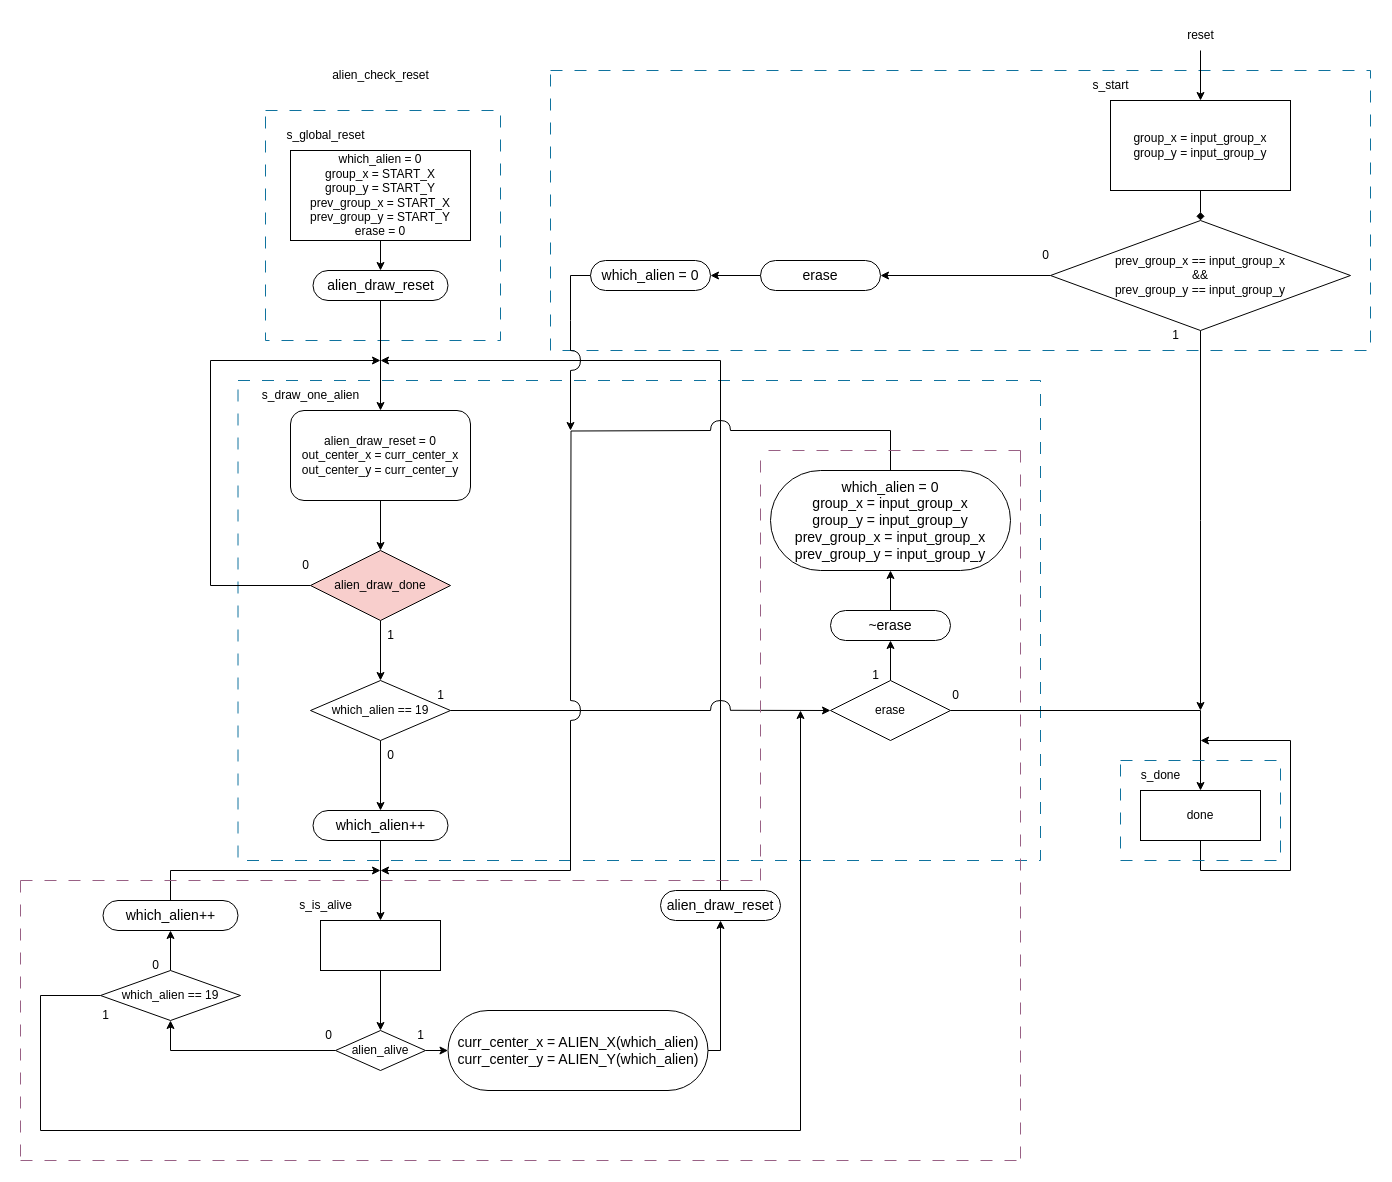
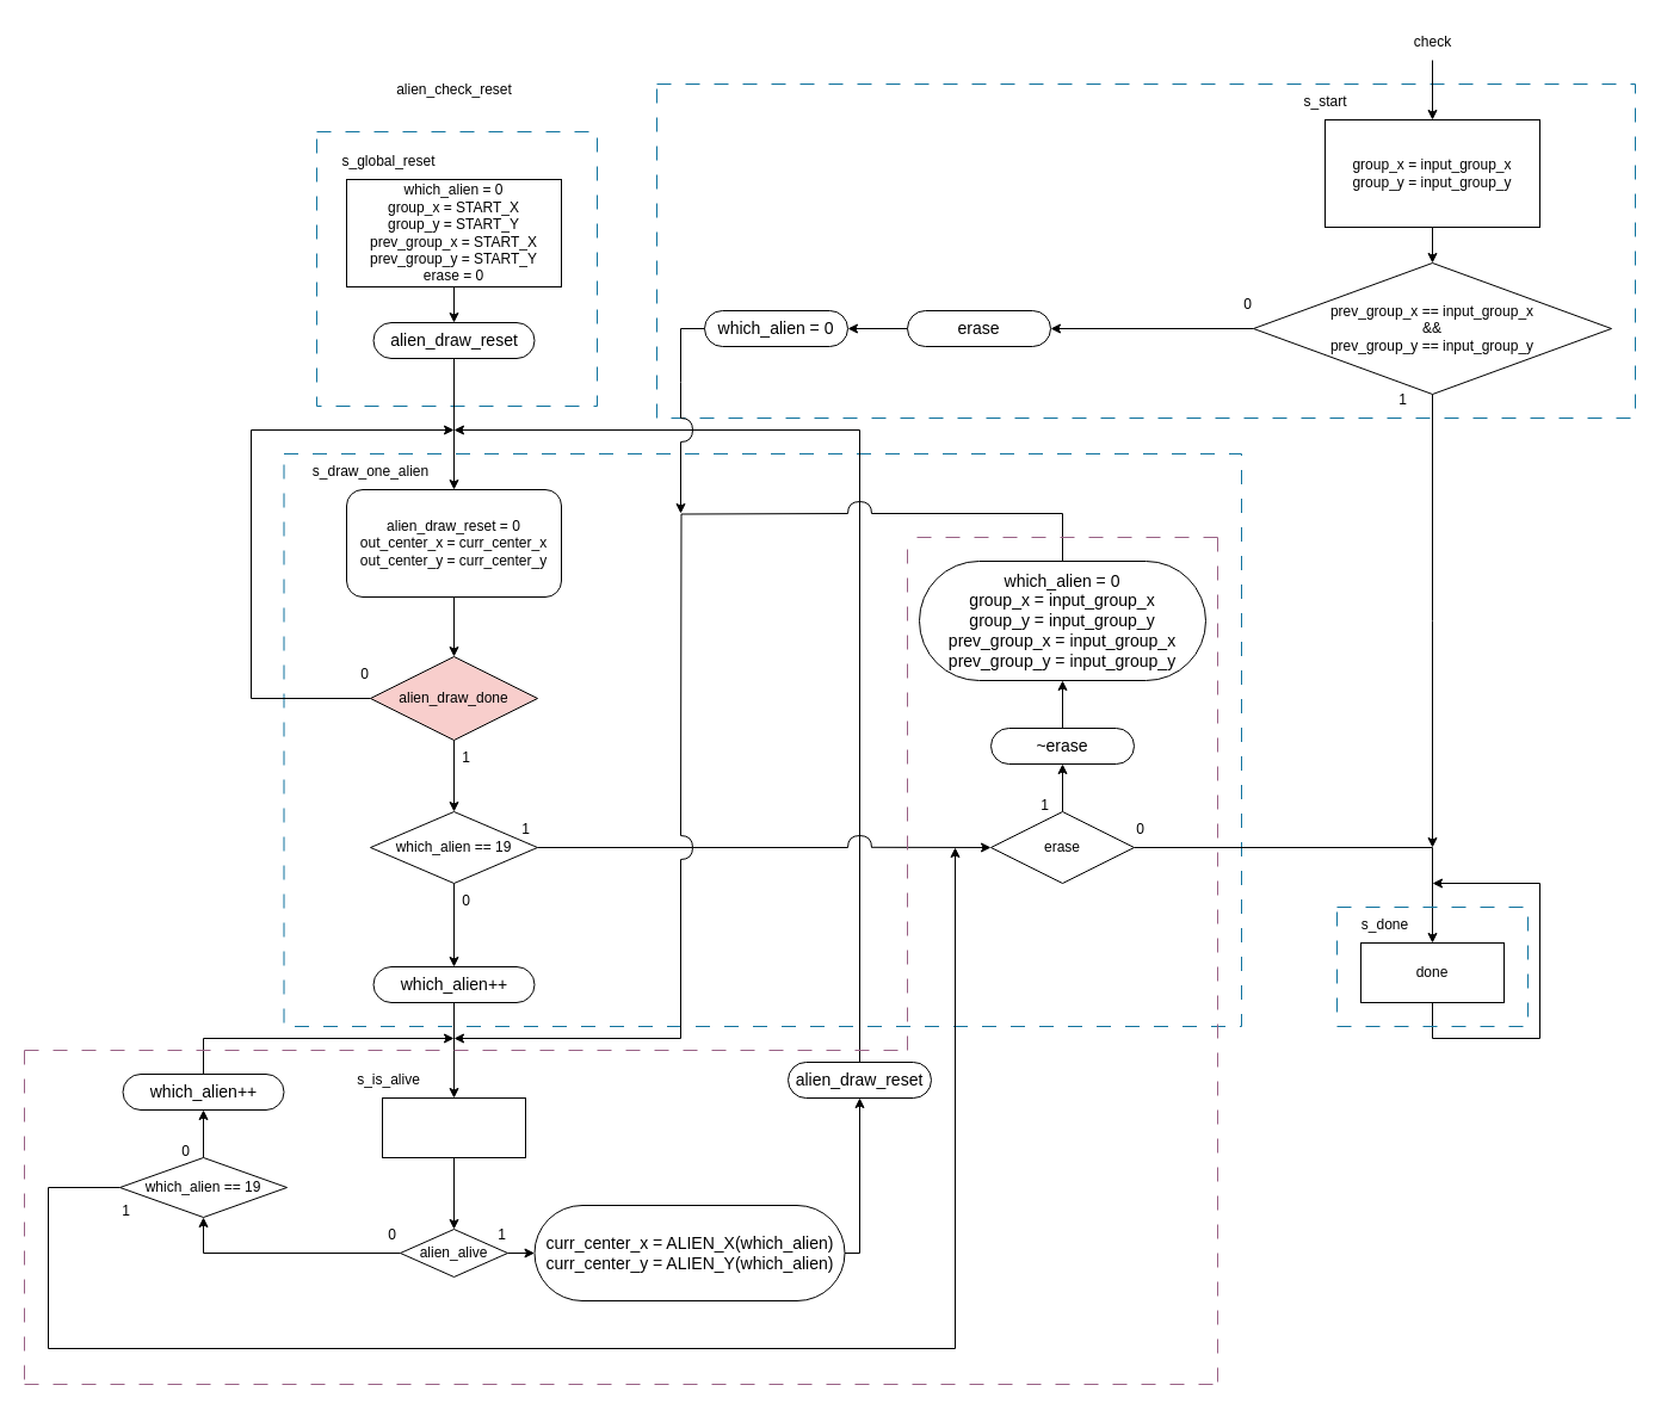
- <mxCell id="78" value="reset" style="text;html=1;align=center;verticalAlign=middle;resizable=0;points=[];autosize=1;strokeColor=none;fillColor=none;" vertex="1" parent="1"><mxGeometry x="1175" y="20" width="50" height="30" as="geometry" /></mxCell>
+ <mxCell id="78" value="check" style="text;html=1;align=center;verticalAlign=middle;resizable=0;points=[];autosize=1;strokeColor=none;fillColor=none;" vertex="1" parent="1"><mxGeometry x="1175" y="20" width="50" height="30" as="geometry" /></mxCell>
- <mxCell id="59" style="edgeStyle=orthogonalEdgeStyle;rounded=0;orthogonalLoop=1;jettySize=auto;html=1;entryX=0.5;entryY=0;entryDx=0;entryDy=0;endArrow=diamond;" edge="1" parent="1" source="60" target="63"><mxGeometry relative="1" as="geometry" /></mxCell>
+ <mxCell id="59" style="edgeStyle=orthogonalEdgeStyle;rounded=0;orthogonalLoop=1;jettySize=auto;html=1;entryX=0.5;entryY=0;entryDx=0;entryDy=0;" edge="1" parent="1" source="60" target="63"><mxGeometry relative="1" as="geometry" /></mxCell>
